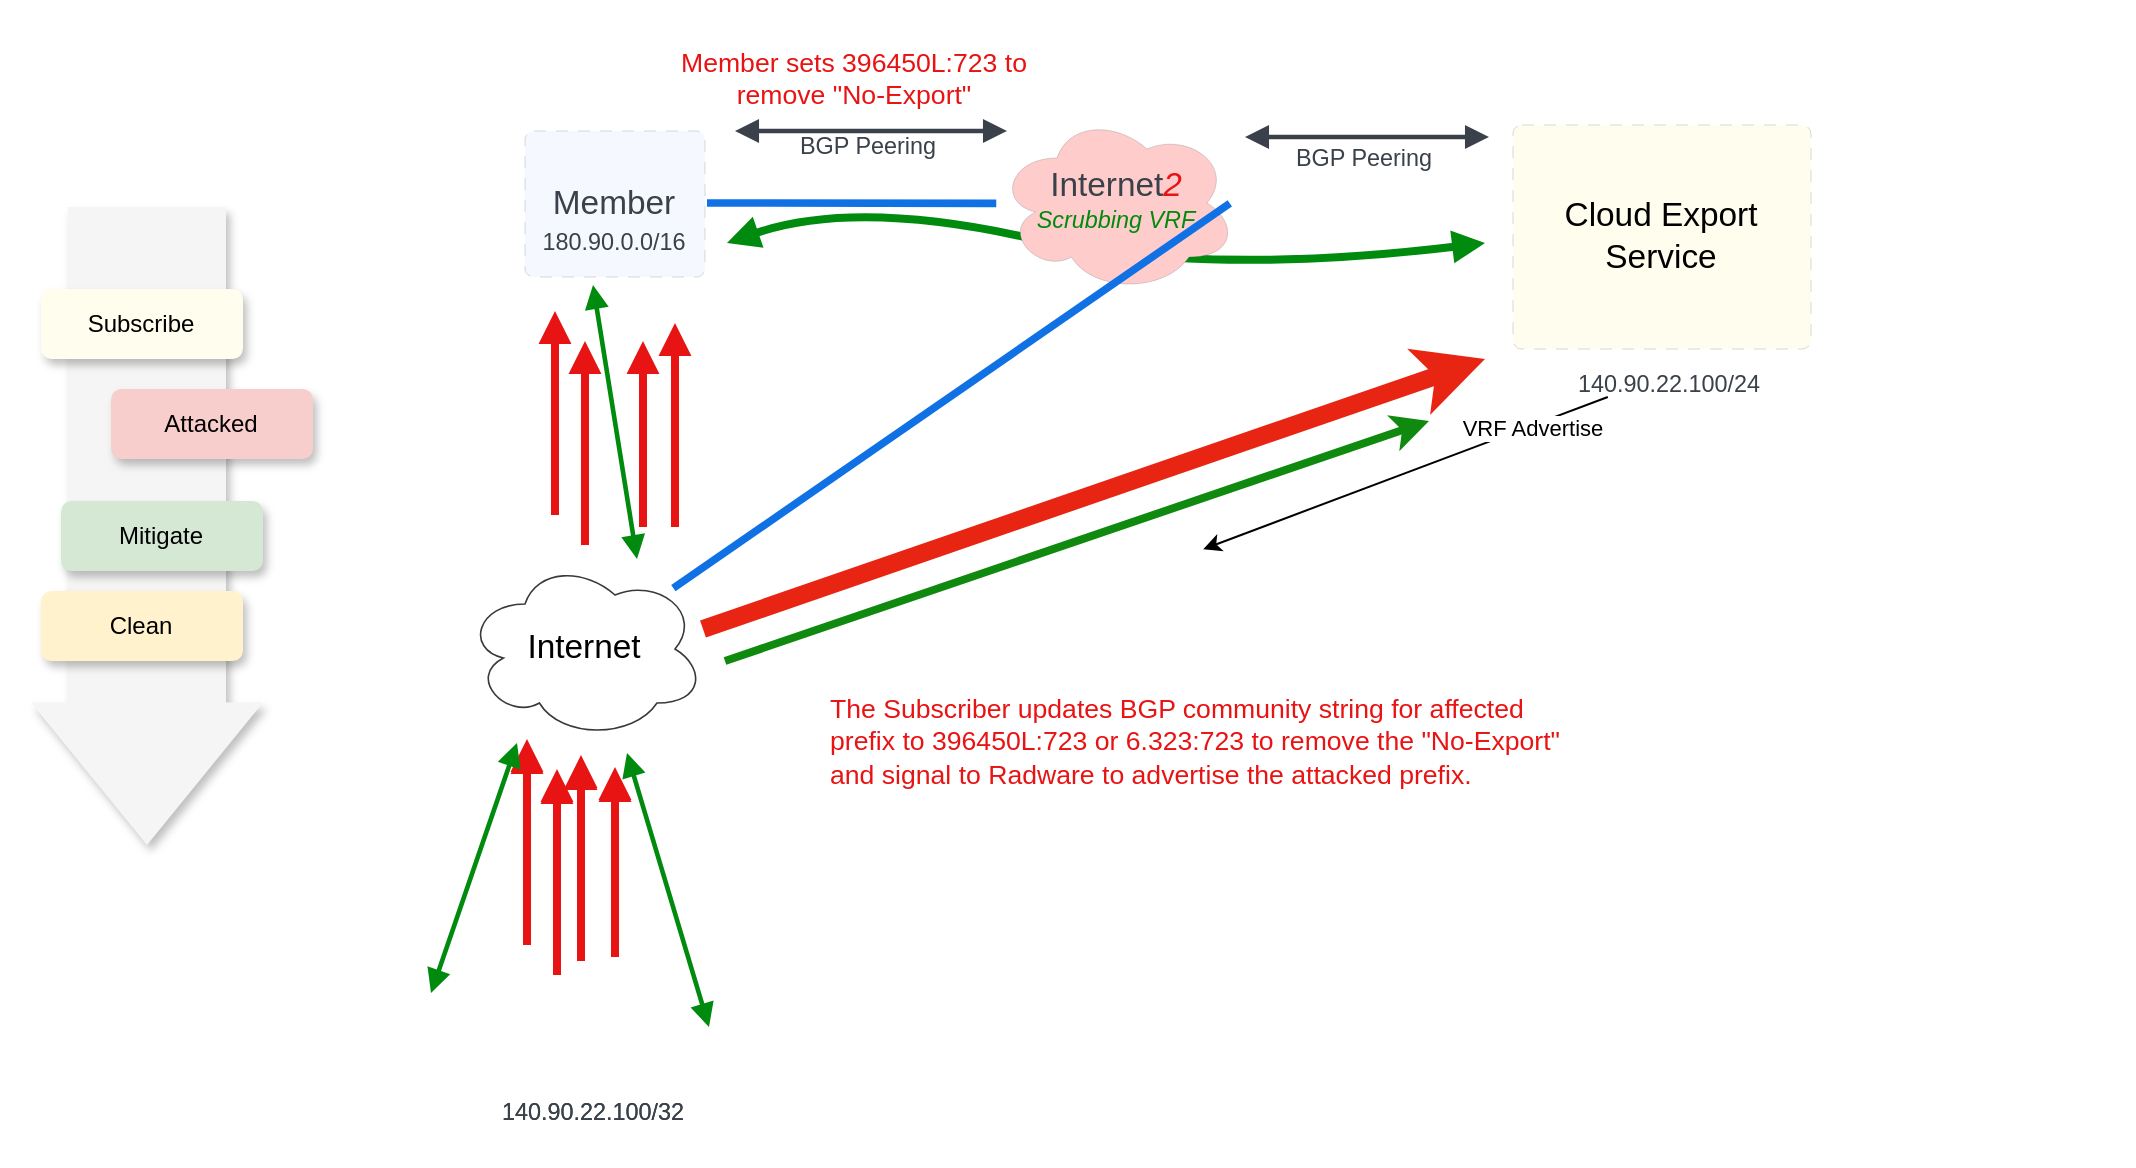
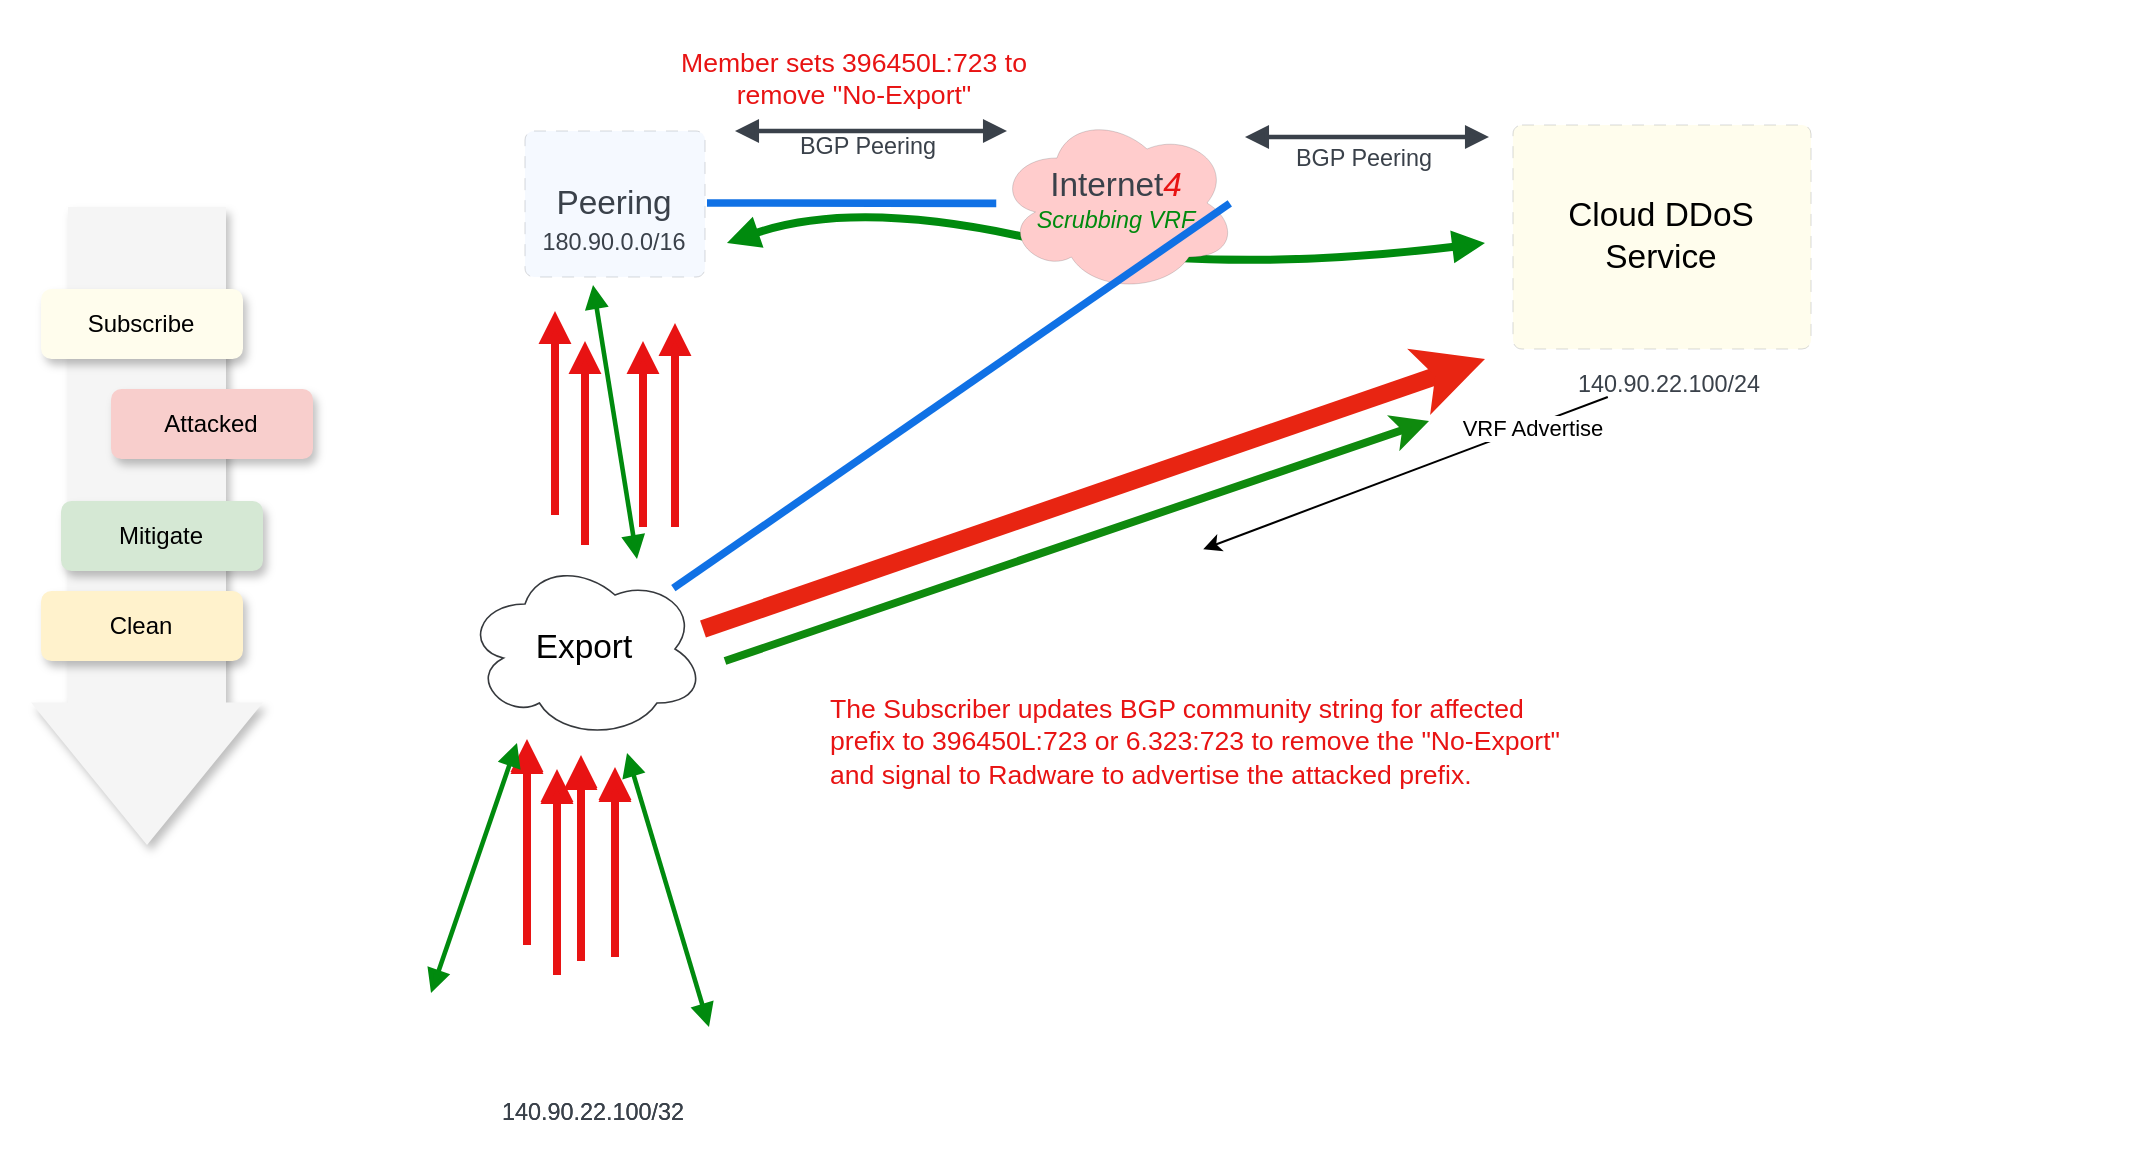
- <mxCell id="41" value="&lt;div style=&quot;display: flex; justify-content: center; text-align: center; align-items: baseline; font-size: 0; line-height: 1.25;margin-top: -2px;&quot;&gt;&lt;span&gt;&lt;span style=&quot;font-size:16.7px;color:#3a414a;&quot;&gt;Internet&lt;/span&gt;&lt;span style=&quot;font-size:16.7px;color:#e81313;font-style: italic;&quot;&gt;2&#10;&lt;/span&gt;&lt;/span&gt;&lt;/div&gt;&lt;div style=&quot;display: flex; justify-content: center; text-align: center; align-items: baseline; font-size: 0; line-height: 1.25;margin-top: -2px;&quot;&gt;&lt;span&gt;&lt;span style=&quot;font-size:13px;font-style: italic;&quot;&gt;&lt;span style=&quot;font-size:11.7px;color:#008a0e;font-style: italic;&quot;&gt;Scrubbing VRF&lt;/span&gt;&lt;/span&gt;&lt;/span&gt;&lt;/div&gt;" style="html=1;overflow=block;blockSpacing=1;whiteSpace=wrap;ellipse;shape=cloud;fontSize=13;spacing=3.8;strokeColor=#36393d;strokeOpacity=100;fillOpacity=100;rounded=1;absoluteArcSize=1;arcSize=9;fillColor=#ffcccc;strokeWidth=0;" parent="40" vertex="1"><mxGeometry x="145.25" width="120" height="90" as="geometry" /></mxCell>
+ <mxCell id="41" value="&lt;div style=&quot;display: flex; justify-content: center; text-align: center; align-items: baseline; font-size: 0; line-height: 1.25;margin-top: -2px;&quot;&gt;&lt;span&gt;&lt;span style=&quot;font-size:16.7px;color:#3a414a;&quot;&gt;Internet&lt;/span&gt;&lt;span style=&quot;font-size:16.7px;color:#e81313;font-style: italic;&quot;&gt;4&#10;&lt;/span&gt;&lt;/span&gt;&lt;/div&gt;&lt;div style=&quot;display: flex; justify-content: center; text-align: center; align-items: baseline; font-size: 0; line-height: 1.25;margin-top: -2px;&quot;&gt;&lt;span&gt;&lt;span style=&quot;font-size:13px;font-style: italic;&quot;&gt;&lt;span style=&quot;font-size:11.7px;color:#008a0e;font-style: italic;&quot;&gt;Scrubbing VRF&lt;/span&gt;&lt;/span&gt;&lt;/span&gt;&lt;/div&gt;" style="html=1;overflow=block;blockSpacing=1;whiteSpace=wrap;ellipse;shape=cloud;fontSize=13;spacing=3.8;strokeColor=#36393d;strokeOpacity=100;fillOpacity=100;rounded=1;absoluteArcSize=1;arcSize=9;fillColor=#ffcccc;strokeWidth=0;" parent="40" vertex="1"><mxGeometry x="145.25" width="120" height="90" as="geometry" /></mxCell>
- <mxCell id="54" value="Member" style="html=1;overflow=block;blockSpacing=1;whiteSpace=wrap;fontSize=16.7;fontColor=#3a414a;align=center;spacing=3.8;strokeColor=#3a414a;strokeOpacity=100;fillOpacity=100;rounded=1;absoluteArcSize=1;arcSize=9;fillColor=#F5F9FF;dashed=1;fixDash=1;dashPattern=6 5;strokeWidth=0;" parent="52" vertex="1"><mxGeometry x="73" width="90" height="73" as="geometry" /></mxCell>
+ <mxCell id="54" value="Peering" style="html=1;overflow=block;blockSpacing=1;whiteSpace=wrap;fontSize=16.7;fontColor=#3a414a;align=center;spacing=3.8;strokeColor=#3a414a;strokeOpacity=100;fillOpacity=100;rounded=1;absoluteArcSize=1;arcSize=9;fillColor=#F5F9FF;dashed=1;fixDash=1;dashPattern=6 5;strokeWidth=0;" parent="52" vertex="1"><mxGeometry x="73" width="90" height="73" as="geometry" /></mxCell>
- <mxCell id="42" value="Cloud Export Service" style="html=1;overflow=block;blockSpacing=1;whiteSpace=wrap;fontSize=16.7;spacing=3.8;verticalAlign=middle;strokeColor=#3a414a;strokeOpacity=100;fillOpacity=100;rounded=1;absoluteArcSize=1;arcSize=9;fillColor=#FFFDED;dashed=1;fixDash=1;dashPattern=6 5;strokeWidth=0;" parent="40" vertex="1"><mxGeometry x="403.25" y="6" width="149" height="112" as="geometry" /></mxCell>
+ <mxCell id="42" value="Cloud DDoS Service" style="html=1;overflow=block;blockSpacing=1;whiteSpace=wrap;fontSize=16.7;spacing=3.8;verticalAlign=middle;strokeColor=#3a414a;strokeOpacity=100;fillOpacity=100;rounded=1;absoluteArcSize=1;arcSize=9;fillColor=#FFFDED;dashed=1;fixDash=1;dashPattern=6 5;strokeWidth=0;" parent="40" vertex="1"><mxGeometry x="403.25" y="6" width="149" height="112" as="geometry" /></mxCell>
- <mxCell id="53" value="Internet" style="html=1;overflow=block;blockSpacing=1;whiteSpace=wrap;ellipse;shape=cloud;fontSize=16.7;align=center;spacing=3.8;strokeColor=#36393d;strokeOpacity=100;fillOpacity=0;rounded=1;absoluteArcSize=1;arcSize=9;fillColor=#eeeeee;strokeWidth=0.8;" parent="52" vertex="1"><mxGeometry x="43" y="214" width="120" height="90" as="geometry" /></mxCell>
+ <mxCell id="53" value="Export" style="html=1;overflow=block;blockSpacing=1;whiteSpace=wrap;ellipse;shape=cloud;fontSize=16.7;align=center;spacing=3.8;strokeColor=#36393d;strokeOpacity=100;fillOpacity=0;rounded=1;absoluteArcSize=1;arcSize=9;fillColor=#eeeeee;strokeWidth=0.8;" parent="52" vertex="1"><mxGeometry x="43" y="214" width="120" height="90" as="geometry" /></mxCell>
